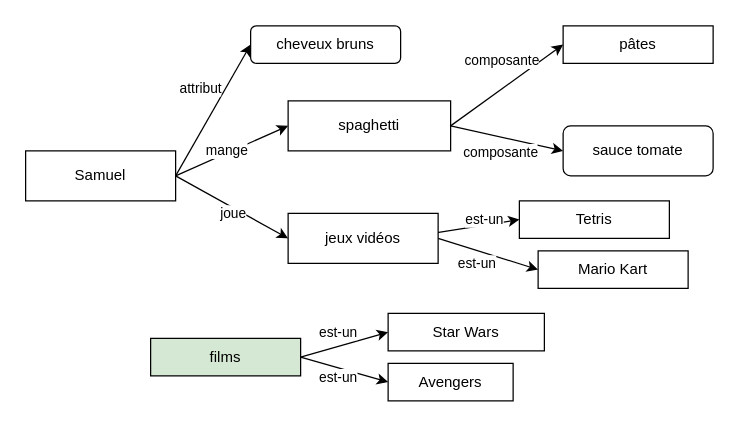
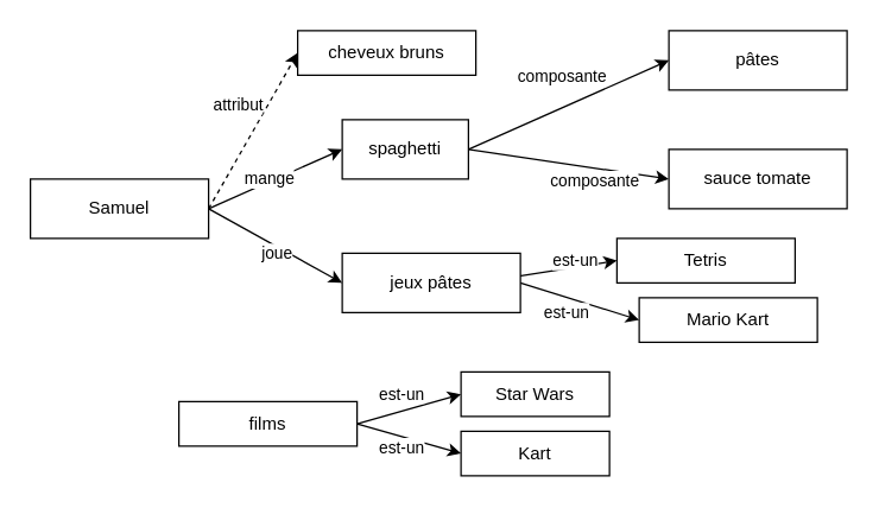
- <mxCell id="23" value="cheveux bruns" style="whiteSpace=wrap;html=1;rounded=1;" vertex="1" parent="1"><mxGeometry x="200" y="20" width="120" height="30" as="geometry" /></mxCell>
+ <mxCell id="23" value="cheveux bruns" style="rounded=0;whiteSpace=wrap;html=1;" vertex="1" parent="1"><mxGeometry x="200" y="20" width="120" height="30" as="geometry" /></mxCell>
- <mxCell id="13" value="pâtes" style="rounded=0;whiteSpace=wrap;html=1;" vertex="1" parent="1"><mxGeometry x="450" y="20" width="120" height="30" as="geometry" /></mxCell>
+ <mxCell id="13" value="pâtes" style="rounded=0;whiteSpace=wrap;html=1;" vertex="1" parent="1"><mxGeometry x="450" y="20" width="120" height="40" as="geometry" /></mxCell>
- <mxCell id="6" style="rounded=0;orthogonalLoop=1;jettySize=auto;html=1;exitX=1;exitY=0.5;exitDx=0;exitDy=0;entryX=0;entryY=0.5;entryDx=0;entryDy=0;" edge="1" parent="1" source="8" target="23"><mxGeometry relative="1" as="geometry" /></mxCell>
+ <mxCell id="6" style="rounded=0;orthogonalLoop=1;jettySize=auto;html=1;exitX=1;exitY=0.5;exitDx=0;exitDy=0;entryX=0;entryY=0.5;entryDx=0;entryDy=0;dashed=1;" edge="1" parent="1" source="8" target="23"><mxGeometry relative="1" as="geometry" /></mxCell>
- <mxCell id="12" value="spaghetti" style="rounded=0;whiteSpace=wrap;html=1;" vertex="1" parent="1"><mxGeometry x="230" y="80" width="130" height="40" as="geometry" /></mxCell>
+ <mxCell id="12" value="spaghetti" style="rounded=0;whiteSpace=wrap;html=1;" vertex="1" parent="1"><mxGeometry x="230" y="80" width="85" height="40" as="geometry" /></mxCell>
- <mxCell id="14" value="sauce tomate" style="whiteSpace=wrap;html=1;rounded=1;" vertex="1" parent="1"><mxGeometry x="450" y="100" width="120" height="40" as="geometry" /></mxCell>
+ <mxCell id="14" value="sauce tomate" style="rounded=0;whiteSpace=wrap;html=1;" vertex="1" parent="1"><mxGeometry x="450" y="100" width="120" height="40" as="geometry" /></mxCell>
- <mxCell id="20" value="jeux vidéos" style="rounded=0;whiteSpace=wrap;html=1;" vertex="1" parent="1"><mxGeometry x="230" y="170" width="120" height="40" as="geometry" /></mxCell>
+ <mxCell id="20" value="jeux pâtes" style="rounded=0;whiteSpace=wrap;html=1;" vertex="1" parent="1"><mxGeometry x="230" y="170" width="120" height="40" as="geometry" /></mxCell>
- <mxCell id="29" value="Star Wars" style="rounded=0;whiteSpace=wrap;html=1;" vertex="1" parent="1"><mxGeometry x="310" y="250" width="125" height="30" as="geometry" /></mxCell>
+ <mxCell id="29" value="Star Wars" style="rounded=0;whiteSpace=wrap;html=1;" vertex="1" parent="1"><mxGeometry x="310" y="250" width="100" height="30" as="geometry" /></mxCell>
- <mxCell id="28" value="films" style="rounded=0;whiteSpace=wrap;html=1;fillColor=#d5e8d4;" vertex="1" parent="1"><mxGeometry x="120" y="270" width="120" height="30" as="geometry" /></mxCell>
+ <mxCell id="28" value="films" style="rounded=0;whiteSpace=wrap;html=1;" vertex="1" parent="1"><mxGeometry x="120" y="270" width="120" height="30" as="geometry" /></mxCell>
- <mxCell id="30" value="Avengers" style="rounded=0;whiteSpace=wrap;html=1;" vertex="1" parent="1"><mxGeometry x="310" y="290" width="100" height="30" as="geometry" /></mxCell>
+ <mxCell id="30" value="Kart" style="rounded=0;whiteSpace=wrap;html=1;" vertex="1" parent="1"><mxGeometry x="310" y="290" width="100" height="30" as="geometry" /></mxCell>
